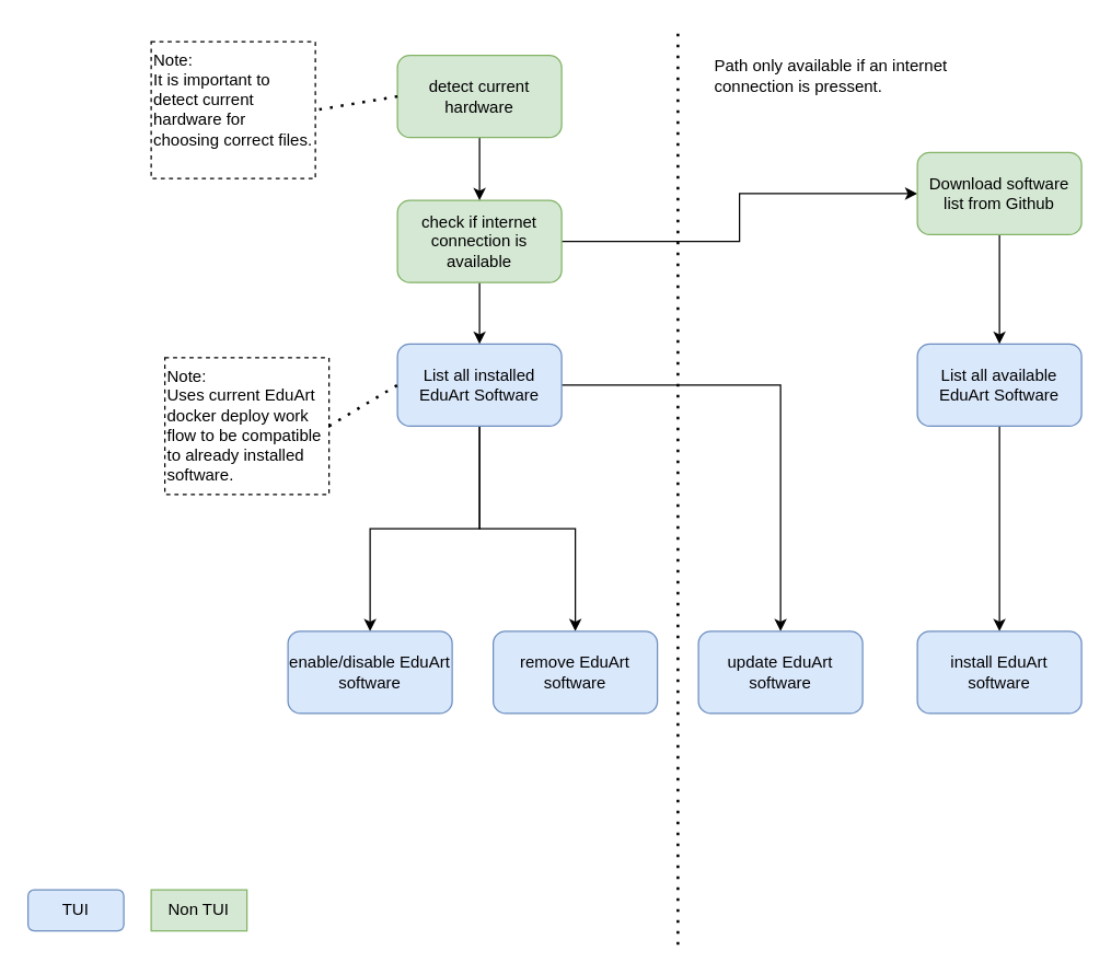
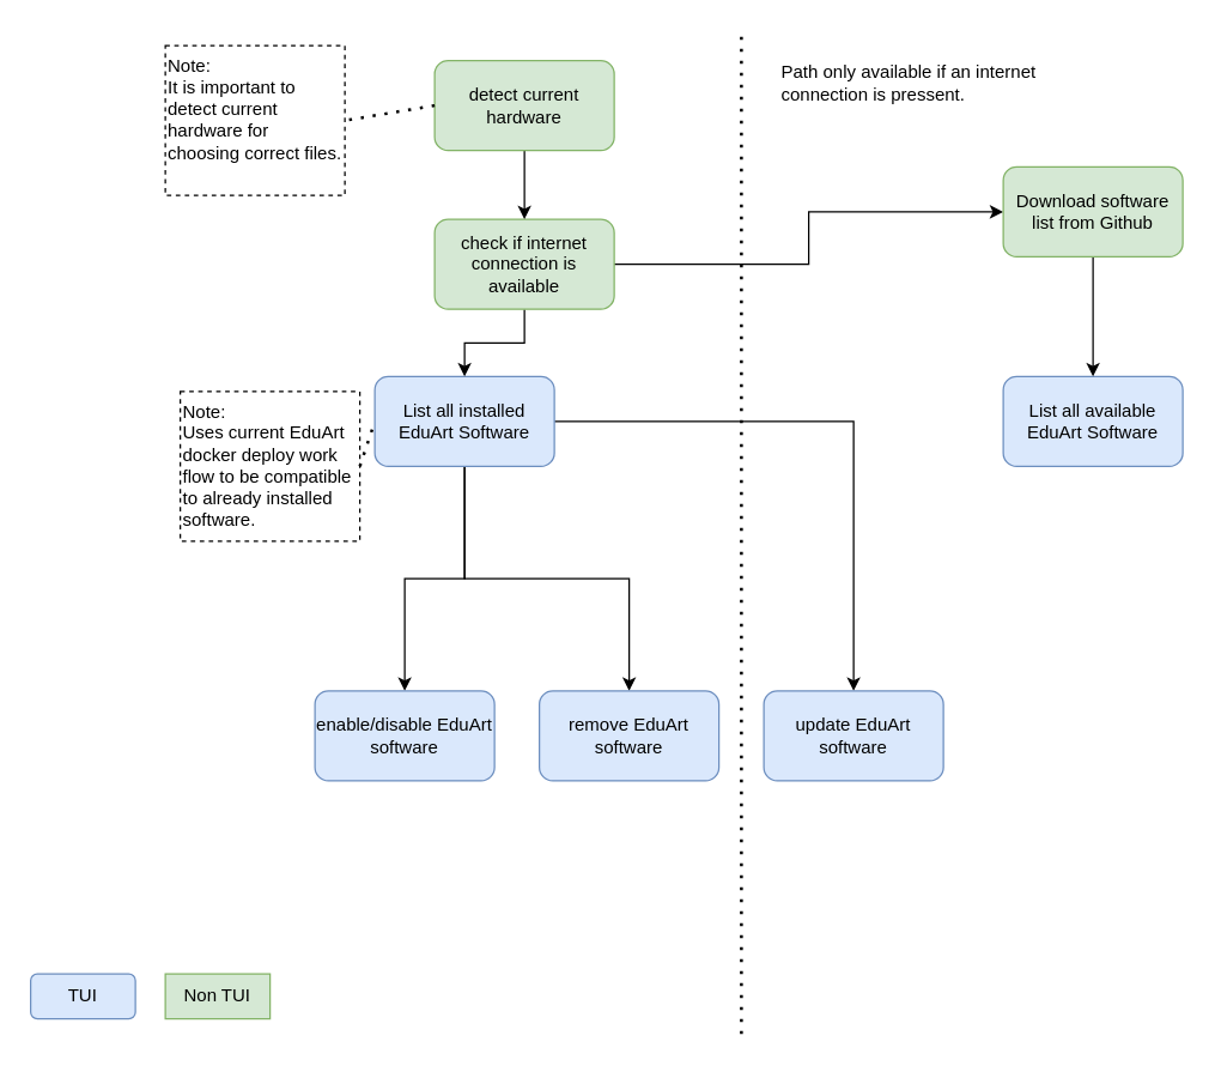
- <mxCell id="5" value="List all installed EduArt Software" style="rounded=1;whiteSpace=wrap;html=1;fillColor=#dae8fc;strokeColor=#6c8ebf;" parent="1" vertex="1"><mxGeometry x="290" y="251" width="120" height="60" as="geometry" /></mxCell>
+ <mxCell id="5" value="List all installed EduArt Software" style="rounded=1;whiteSpace=wrap;html=1;fillColor=#dae8fc;strokeColor=#6c8ebf;" parent="1" vertex="1"><mxGeometry x="250" y="251" width="120" height="60" as="geometry" /></mxCell>
- <mxCell id="6" style="edgeStyle=orthogonalEdgeStyle;rounded=0;orthogonalLoop=1;jettySize=auto;html=1;entryX=0.5;entryY=0;entryDx=0;entryDy=0;" parent="1" source="7" target="16" edge="1"><mxGeometry relative="1" as="geometry" /></mxCell>
- <mxCell id="16" value="install EduArt software" style="rounded=1;whiteSpace=wrap;html=1;fillColor=#dae8fc;strokeColor=#6c8ebf;" parent="1" vertex="1"><mxGeometry x="670" y="461" width="120" height="60" as="geometry" /></mxCell>
